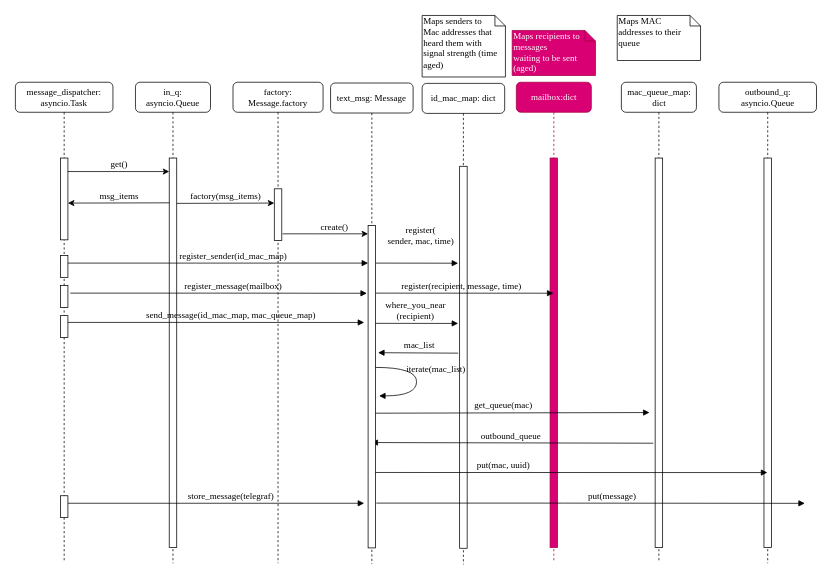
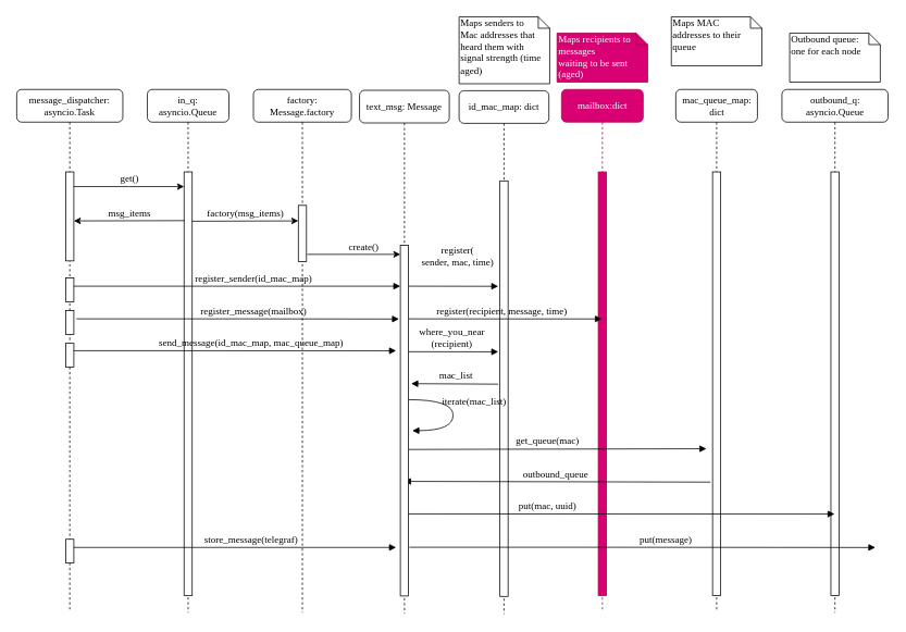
+ <mxCell id="26" value="Outbound queue:&lt;div&gt;one for each node&lt;/div&gt;" style="shape=note;whiteSpace=wrap;html=1;size=14;verticalAlign=top;align=left;spacingTop=-6;rounded=0;shadow=0;comic=0;labelBackgroundColor=none;strokeWidth=1;fontFamily=Verdana;fontSize=12" parent="1" vertex="1"><mxGeometry x="967" y="40" width="111" height="60" as="geometry" /></mxCell>
